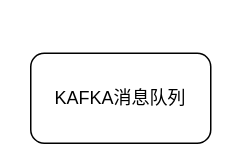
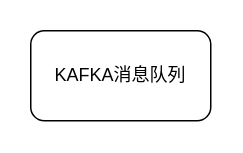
- <mxCell id="2" value="KAFKA消息队列" style="rounded=1;whiteSpace=wrap;html=1;" vertex="1" parent="1"><mxGeometry x="20" y="35" width="120" height="60" as="geometry" /></mxCell>
+ <mxCell id="2" value="KAFKA消息队列" style="rounded=1;whiteSpace=wrap;html=1;" vertex="1" parent="1"><mxGeometry x="20" y="20" width="120" height="60" as="geometry" /></mxCell>
